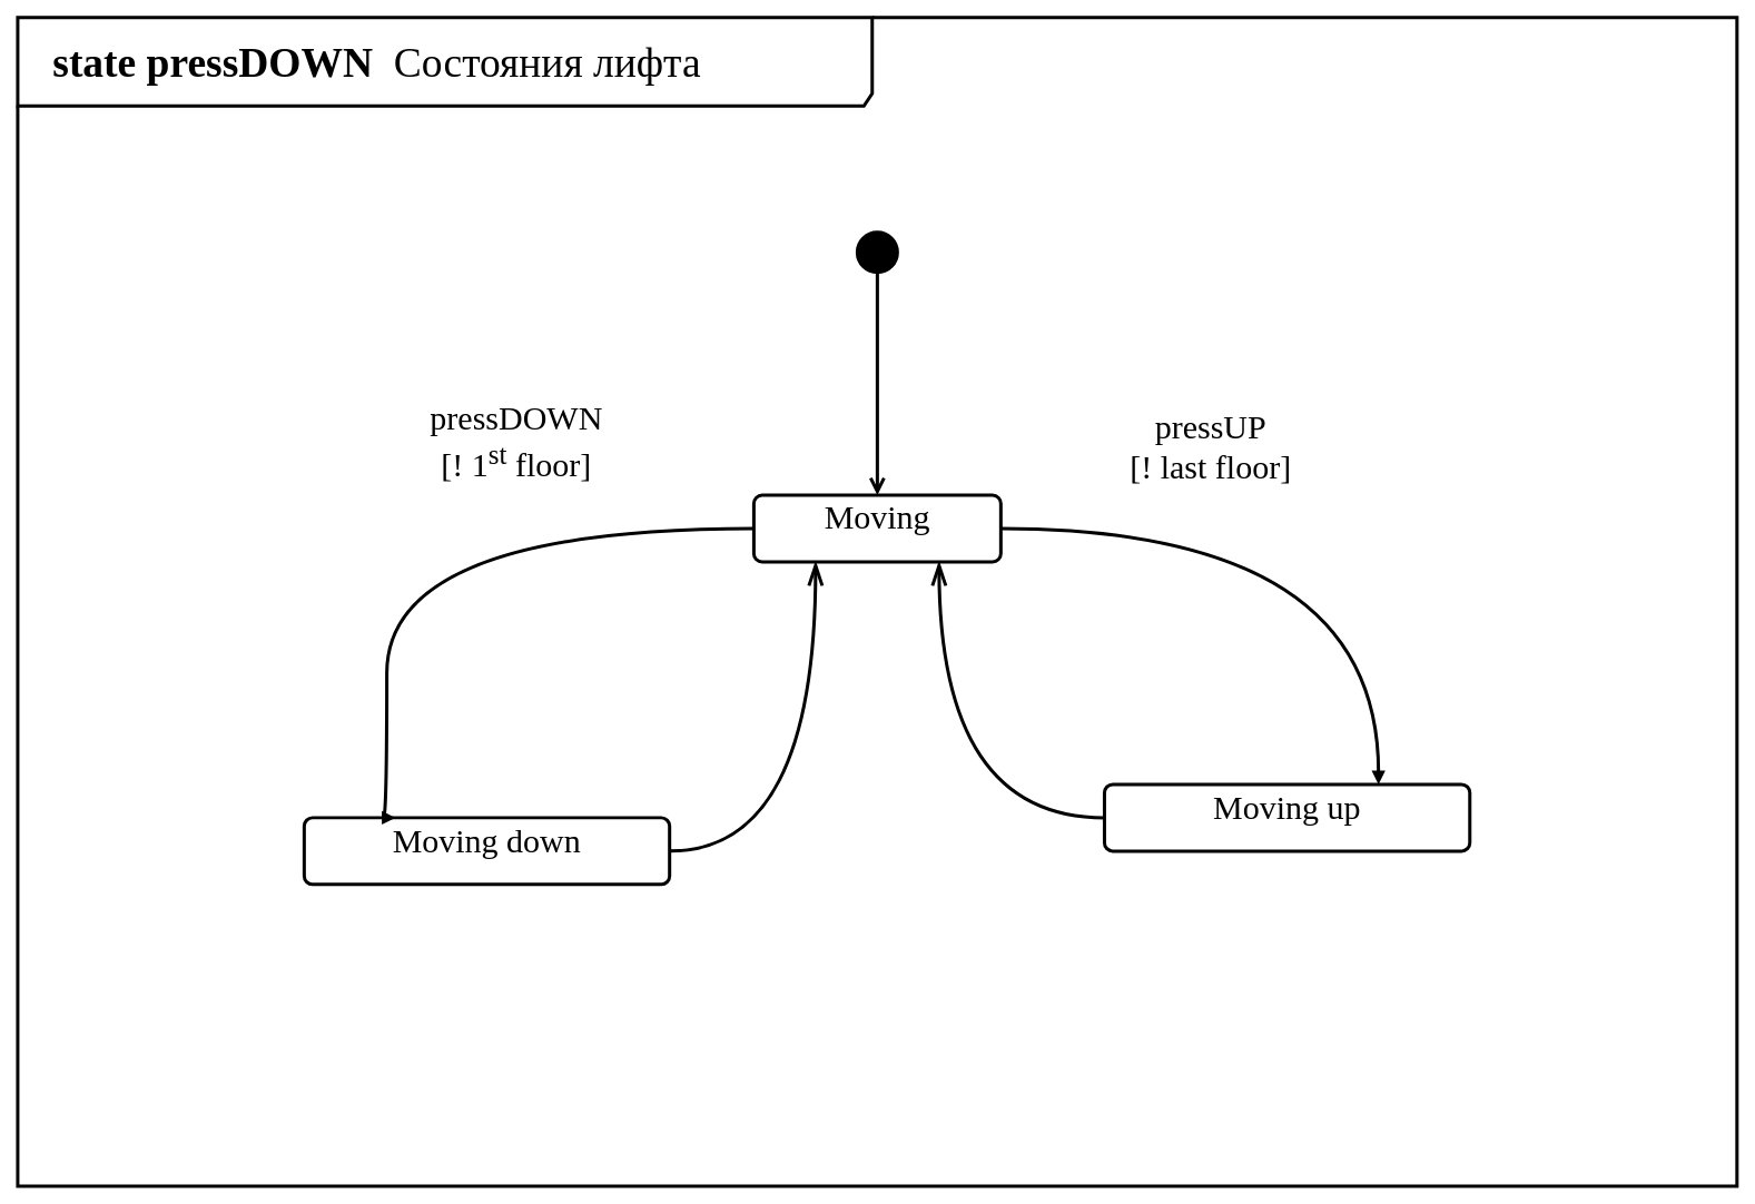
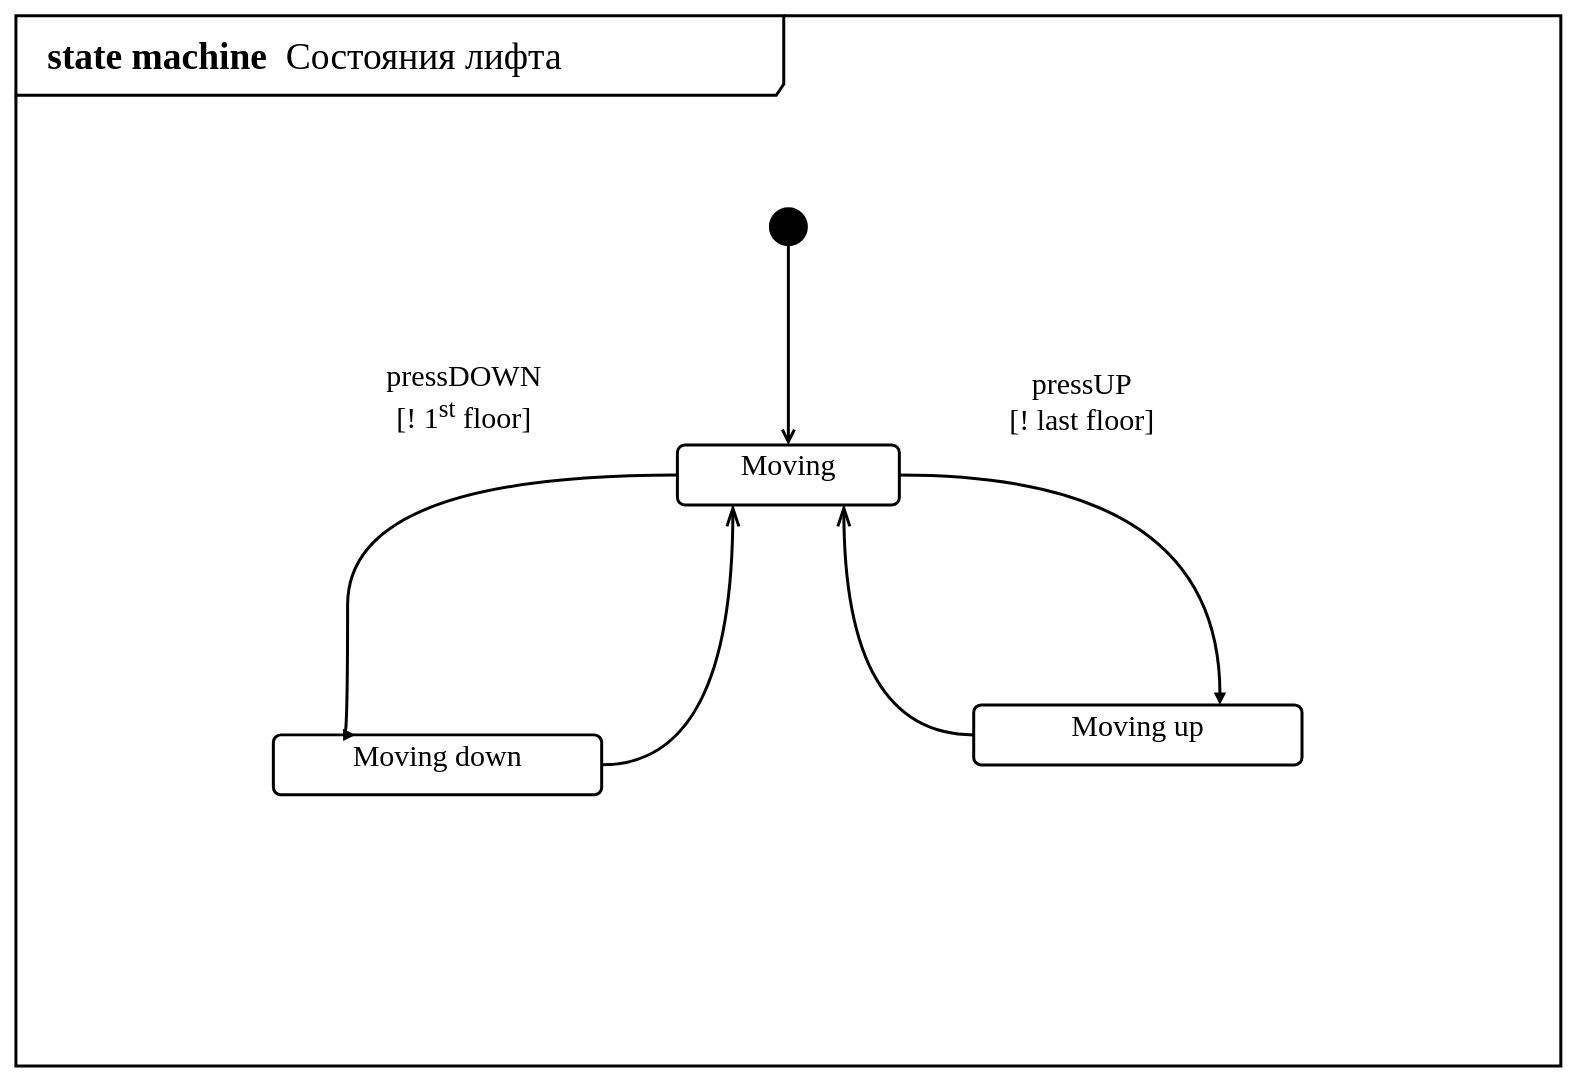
- <mxCell id="2" value="&lt;blockquote style=&quot;margin: 0px 0px 0px 40px ; border: none ; padding: 0px ; font-size: 50px&quot;&gt;&lt;b&gt;state pressDOWN&amp;nbsp; &lt;/b&gt;Состояния лифта&lt;/blockquote&gt;" style="shape=umlFrame;whiteSpace=wrap;html=1;fillColor=none;strokeWidth=4;strokeColor=#000000;fontFamily=Times New Roman;fontSize=30;width=1024;height=106;fontColor=#000000;align=left;" parent="1" vertex="1"><mxGeometry x="20.67" y="20.67" width="2060.33" height="1400.33" as="geometry" /></mxCell>
+ <mxCell id="2" value="&lt;blockquote style=&quot;margin: 0px 0px 0px 40px ; border: none ; padding: 0px ; font-size: 50px&quot;&gt;&lt;b&gt;state machine&amp;nbsp; &lt;/b&gt;Состояния лифта&lt;/blockquote&gt;" style="shape=umlFrame;whiteSpace=wrap;html=1;fillColor=none;strokeWidth=4;strokeColor=#000000;fontFamily=Times New Roman;fontSize=30;width=1024;height=106;fontColor=#000000;align=left;" parent="1" vertex="1"><mxGeometry x="20.67" y="20.67" width="2060.33" height="1400.33" as="geometry" /></mxCell>
- <mxCell id="8" value="&lt;p style=&quot;margin: 4px 0px 0px&quot;&gt;&lt;span style=&quot;font-size: 40px&quot;&gt;Moving up&lt;/span&gt;&lt;br&gt;&lt;/p&gt;" style="shape=mxgraph.sysml.simpleState;html=1;overflow=fill;whiteSpace=wrap;align=center;strokeColor=#000000;strokeWidth=4;fillColor=none;fontFamily=Times New Roman;fontSize=30;fontColor=#000000;labelBackgroundColor=none;" parent="1" vertex="1"><mxGeometry x="1323" y="939.565" width="437.84" height="80" as="geometry" /></mxCell>
+ <mxCell id="8" value="&lt;p style=&quot;margin: 4px 0px 0px&quot;&gt;&lt;span style=&quot;font-size: 40px&quot;&gt;Moving up&lt;/span&gt;&lt;br&gt;&lt;/p&gt;" style="shape=mxgraph.sysml.simpleState;html=1;overflow=fill;whiteSpace=wrap;align=center;strokeColor=#000000;strokeWidth=4;fillColor=none;fontFamily=Times New Roman;fontSize=30;fontColor=#000000;labelBackgroundColor=none;" parent="1" vertex="1"><mxGeometry x="1298" y="939.565" width="437.84" height="80" as="geometry" /></mxCell>
